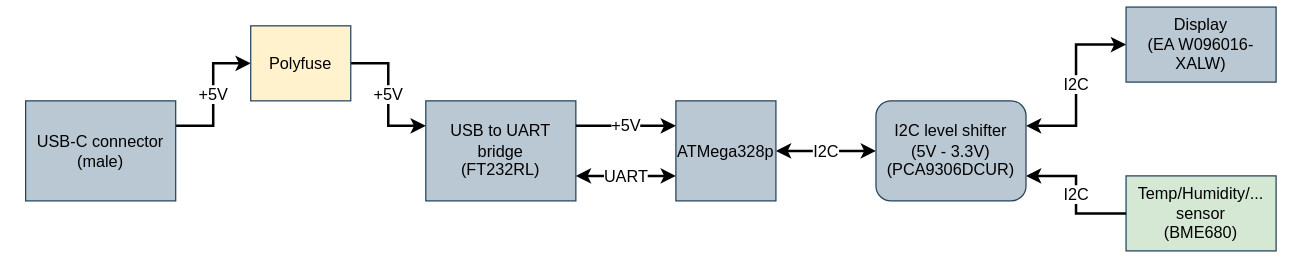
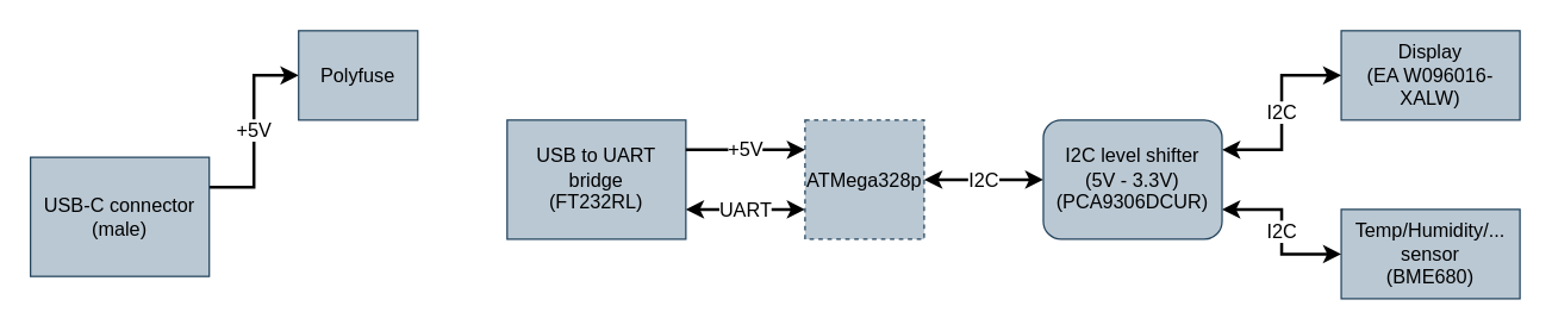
- <mxCell id="12" value="Display&lt;br style=&quot;font-size: 13px;&quot;&gt;(EA W096016-XALW)" style="rounded=0;whiteSpace=wrap;html=1;fillColor=#bac8d3;strokeColor=#23445d;fontSize=13;" parent="1" vertex="1"><mxGeometry x="900" y="5" width="120" height="60" as="geometry" /></mxCell>
+ <mxCell id="12" value="Display&lt;br style=&quot;font-size: 13px;&quot;&gt;(EA W096016-XALW)" style="rounded=0;whiteSpace=wrap;html=1;fillColor=#bac8d3;strokeColor=#23445d;fontSize=13;" parent="1" vertex="1"><mxGeometry x="900" y="20" width="120" height="60" as="geometry" /></mxCell>
- <mxCell id="7" value="Polyfuse" style="rounded=0;whiteSpace=wrap;html=1;fillColor=#fff2cc;strokeColor=#23445d;fontSize=13;" parent="1" vertex="1"><mxGeometry x="200" y="20" width="80" height="60" as="geometry" /></mxCell>
+ <mxCell id="7" value="Polyfuse" style="rounded=0;whiteSpace=wrap;html=1;fillColor=#bac8d3;strokeColor=#23445d;fontSize=13;" parent="1" vertex="1"><mxGeometry x="200" y="20" width="80" height="60" as="geometry" /></mxCell>
- <mxCell id="6" value="+5V" style="edgeStyle=orthogonalEdgeStyle;rounded=0;orthogonalLoop=1;jettySize=auto;html=1;exitX=1;exitY=0.5;exitDx=0;exitDy=0;entryX=0;entryY=0.25;entryDx=0;entryDy=0;strokeWidth=2;fontSize=13;" parent="1" source="7" target="5" edge="1"><mxGeometry relative="1" as="geometry" /></mxCell>
- <mxCell id="4" value="USB-C connector&lt;br style=&quot;font-size: 13px;&quot;&gt;(male)" style="rounded=0;whiteSpace=wrap;html=1;fillColor=#bac8d3;strokeColor=#23445d;fontSize=13;" parent="1" vertex="1"><mxGeometry x="20" y="80" width="120" height="80" as="geometry" /></mxCell>
+ <mxCell id="4" value="USB-C connector&lt;br style=&quot;font-size: 13px;&quot;&gt;(male)" style="rounded=0;whiteSpace=wrap;html=1;fillColor=#bac8d3;strokeColor=#23445d;fontSize=13;" parent="1" vertex="1"><mxGeometry x="20" y="105" width="120" height="80" as="geometry" /></mxCell>
- <mxCell id="2" value="ATMega328p" style="whiteSpace=wrap;html=1;aspect=fixed;fillColor=#bac8d3;strokeColor=#23445d;fontSize=13;" parent="1" vertex="1"><mxGeometry x="540" y="80" width="80" height="80" as="geometry" /></mxCell>
+ <mxCell id="2" value="ATMega328p" style="whiteSpace=wrap;html=1;aspect=fixed;fillColor=#bac8d3;strokeColor=#23445d;fontSize=13;dashed=1;" parent="1" vertex="1"><mxGeometry x="540" y="80" width="80" height="80" as="geometry" /></mxCell>
- <mxCell id="13" value="I2C" style="edgeStyle=orthogonalEdgeStyle;rounded=0;orthogonalLoop=1;jettySize=auto;html=1;exitX=1;exitY=0.75;exitDx=0;exitDy=0;entryX=0;entryY=0.5;entryDx=0;entryDy=0;startArrow=classic;startFill=1;endArrow=none;endFill=1;strokeWidth=2;fontSize=13;" parent="1" source="15" target="11" edge="1"><mxGeometry relative="1" as="geometry" /></mxCell>
+ <mxCell id="13" value="I2C" style="edgeStyle=orthogonalEdgeStyle;rounded=0;orthogonalLoop=1;jettySize=auto;html=1;exitX=1;exitY=0.75;exitDx=0;exitDy=0;entryX=0;entryY=0.5;entryDx=0;entryDy=0;startArrow=classic;startFill=1;endArrow=classic;endFill=1;strokeWidth=2;fontSize=13;" parent="1" source="15" target="11" edge="1"><mxGeometry relative="1" as="geometry" /></mxCell>
- <mxCell id="11" value="Temp/Humidity/... sensor&lt;br style=&quot;font-size: 13px;&quot;&gt;(BME680)" style="rounded=0;whiteSpace=wrap;html=1;fillColor=#d5e8d4;strokeColor=#23445d;fontSize=13;" parent="1" vertex="1"><mxGeometry x="900" y="140" width="120" height="60" as="geometry" /></mxCell>
+ <mxCell id="11" value="Temp/Humidity/... sensor&lt;br style=&quot;font-size: 13px;&quot;&gt;(BME680)" style="rounded=0;whiteSpace=wrap;html=1;fillColor=#bac8d3;strokeColor=#23445d;fontSize=13;" parent="1" vertex="1"><mxGeometry x="900" y="140" width="120" height="60" as="geometry" /></mxCell>
